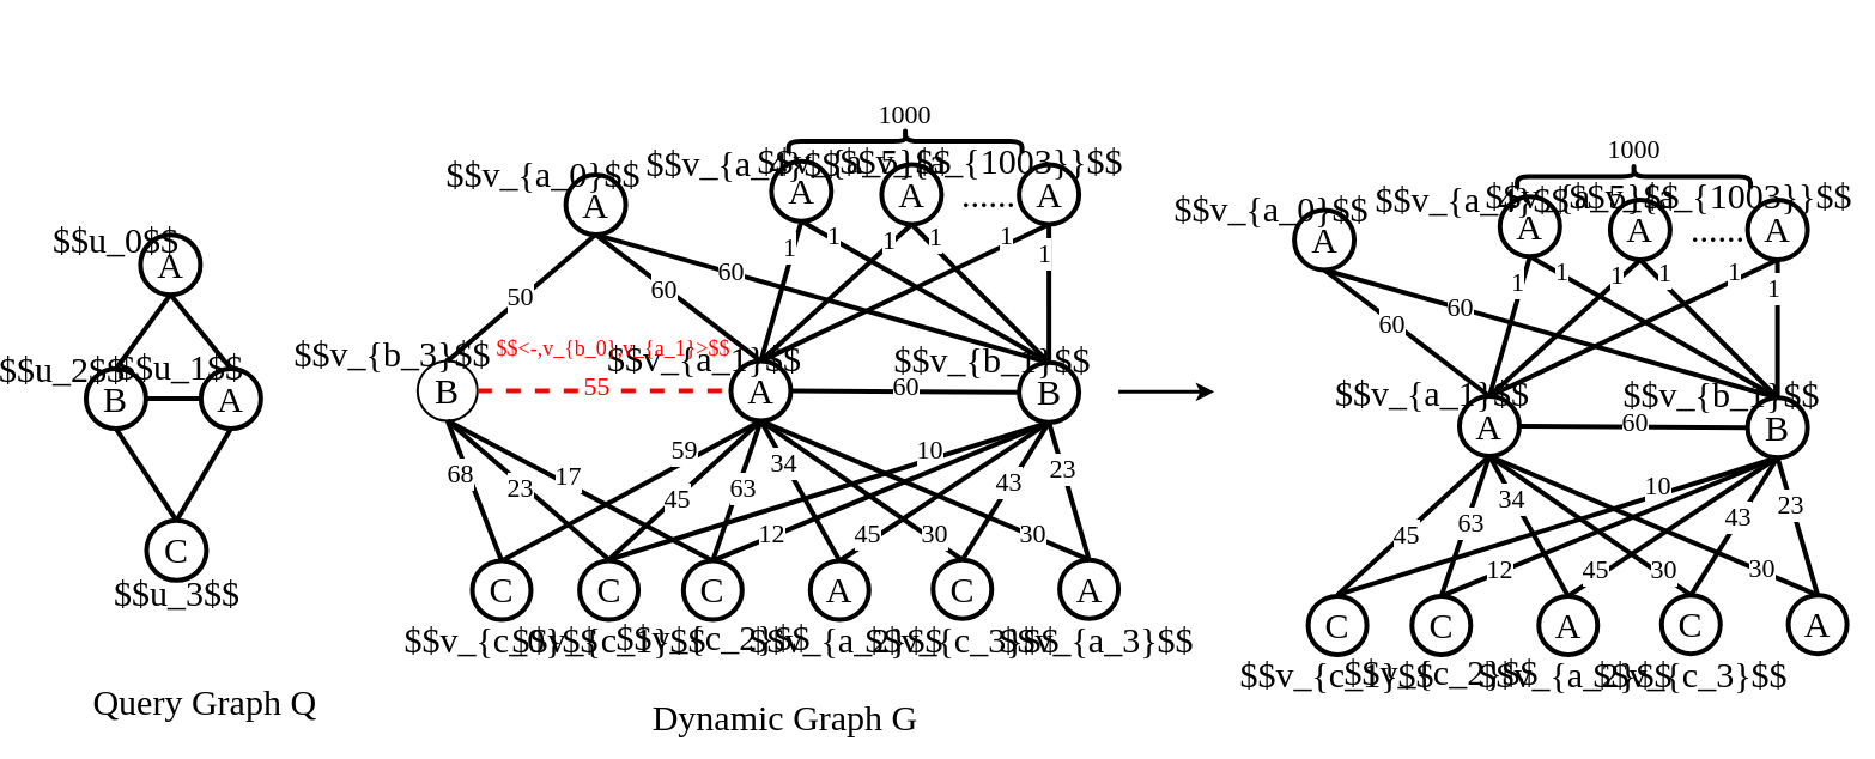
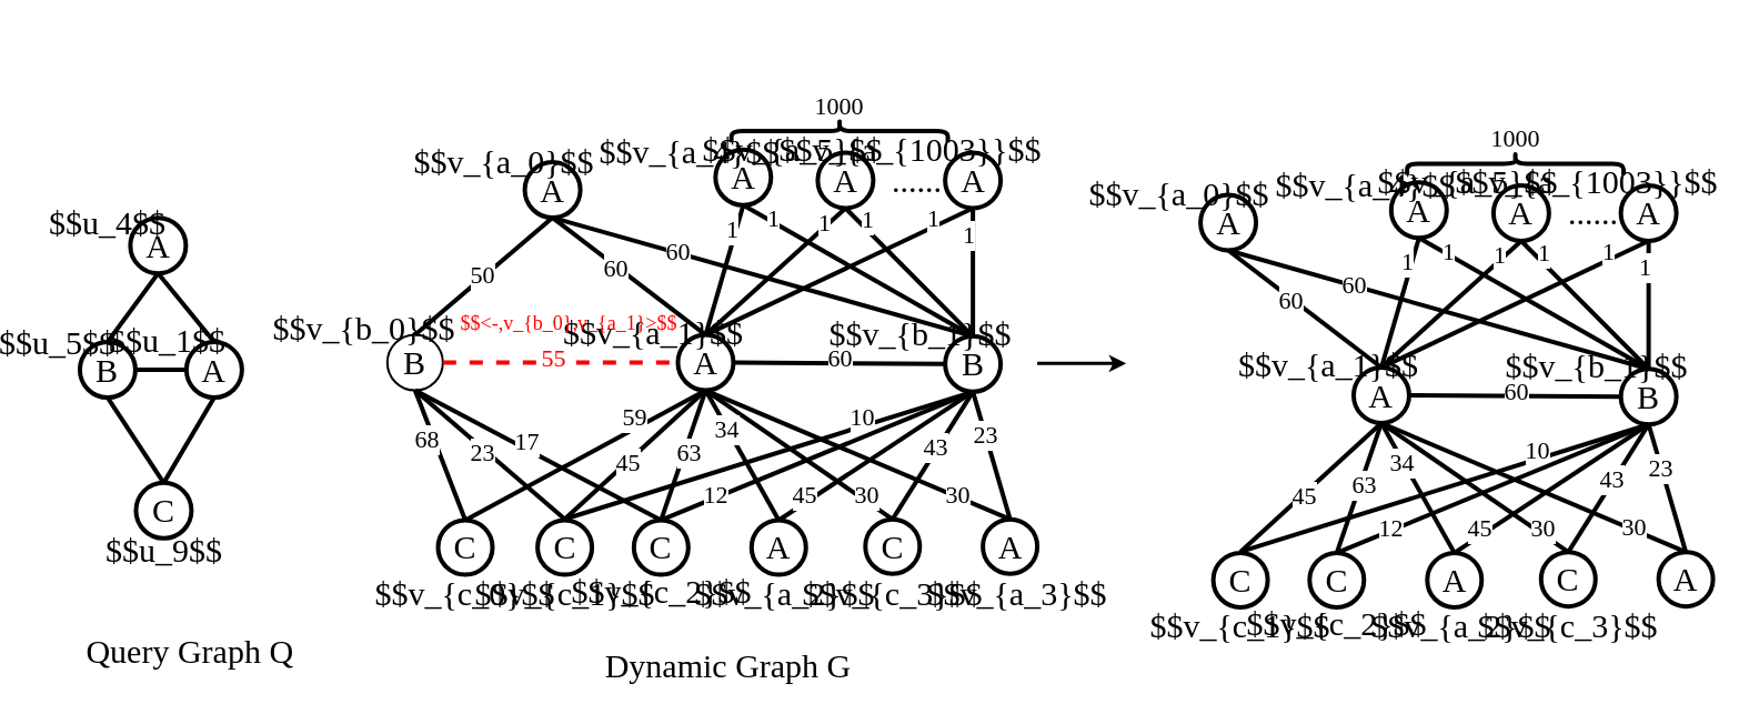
- <mxCell id="98" value="$$u_0$$" style="text;html=1;strokeColor=none;fillColor=none;align=center;verticalAlign=middle;whiteSpace=wrap;rounded=0;fontSize=30;fontFamily=Times New Roman;fontColor=default;" vertex="1" parent="1"><mxGeometry x="65.382" y="181.324" width="60.606" height="37.297" as="geometry" /></mxCell>
+ <mxCell id="98" value="$$u_4$$" style="text;html=1;strokeColor=none;fillColor=none;align=center;verticalAlign=middle;whiteSpace=wrap;rounded=0;fontSize=30;fontFamily=Times New Roman;fontColor=default;" vertex="1" parent="1"><mxGeometry x="65.382" y="181.324" width="60.606" height="37.297" as="geometry" /></mxCell>
- <mxCell id="66" value="&lt;br style=&quot;font-size: 30px;&quot;&gt;$$v_{b_3}$$" style="text;html=1;strokeColor=none;fillColor=none;align=center;verticalAlign=middle;whiteSpace=wrap;rounded=0;fontSize=30;fontFamily=Times New Roman;fontColor=default;" vertex="1" parent="1"><mxGeometry x="296" y="258.659" width="60.606" height="37.297" as="geometry" /></mxCell>
+ <mxCell id="66" value="&lt;br style=&quot;font-size: 30px;&quot;&gt;$$v_{b_0}$$" style="text;html=1;strokeColor=none;fillColor=none;align=center;verticalAlign=middle;whiteSpace=wrap;rounded=0;fontSize=30;fontFamily=Times New Roman;fontColor=default;" vertex="1" parent="1"><mxGeometry x="296" y="258.659" width="60.606" height="37.297" as="geometry" /></mxCell>
- <mxCell id="99" value="$$u_2$$" style="text;html=1;strokeColor=none;fillColor=none;align=center;verticalAlign=middle;whiteSpace=wrap;rounded=0;fontSize=30;fontFamily=Times New Roman;fontColor=default;" vertex="1" parent="1"><mxGeometry x="20.427" y="288.895" width="60.606" height="37.297" as="geometry" /></mxCell>
+ <mxCell id="99" value="$$u_5$$" style="text;html=1;strokeColor=none;fillColor=none;align=center;verticalAlign=middle;whiteSpace=wrap;rounded=0;fontSize=30;fontFamily=Times New Roman;fontColor=default;" vertex="1" parent="1"><mxGeometry x="20.427" y="288.895" width="60.606" height="37.297" as="geometry" /></mxCell>
- <mxCell id="97" value="$$u_3$$" style="text;html=1;strokeColor=none;fillColor=none;align=center;verticalAlign=middle;whiteSpace=wrap;rounded=0;fontSize=30;fontFamily=Times New Roman;fontColor=default;" vertex="1" parent="1"><mxGeometry x="115.885" y="476.712" width="60.606" height="37.297" as="geometry" /></mxCell>
+ <mxCell id="97" value="$$u_9$$" style="text;html=1;strokeColor=none;fillColor=none;align=center;verticalAlign=middle;whiteSpace=wrap;rounded=0;fontSize=30;fontFamily=Times New Roman;fontColor=default;" vertex="1" parent="1"><mxGeometry x="115.885" y="476.712" width="60.606" height="37.297" as="geometry" /></mxCell>
